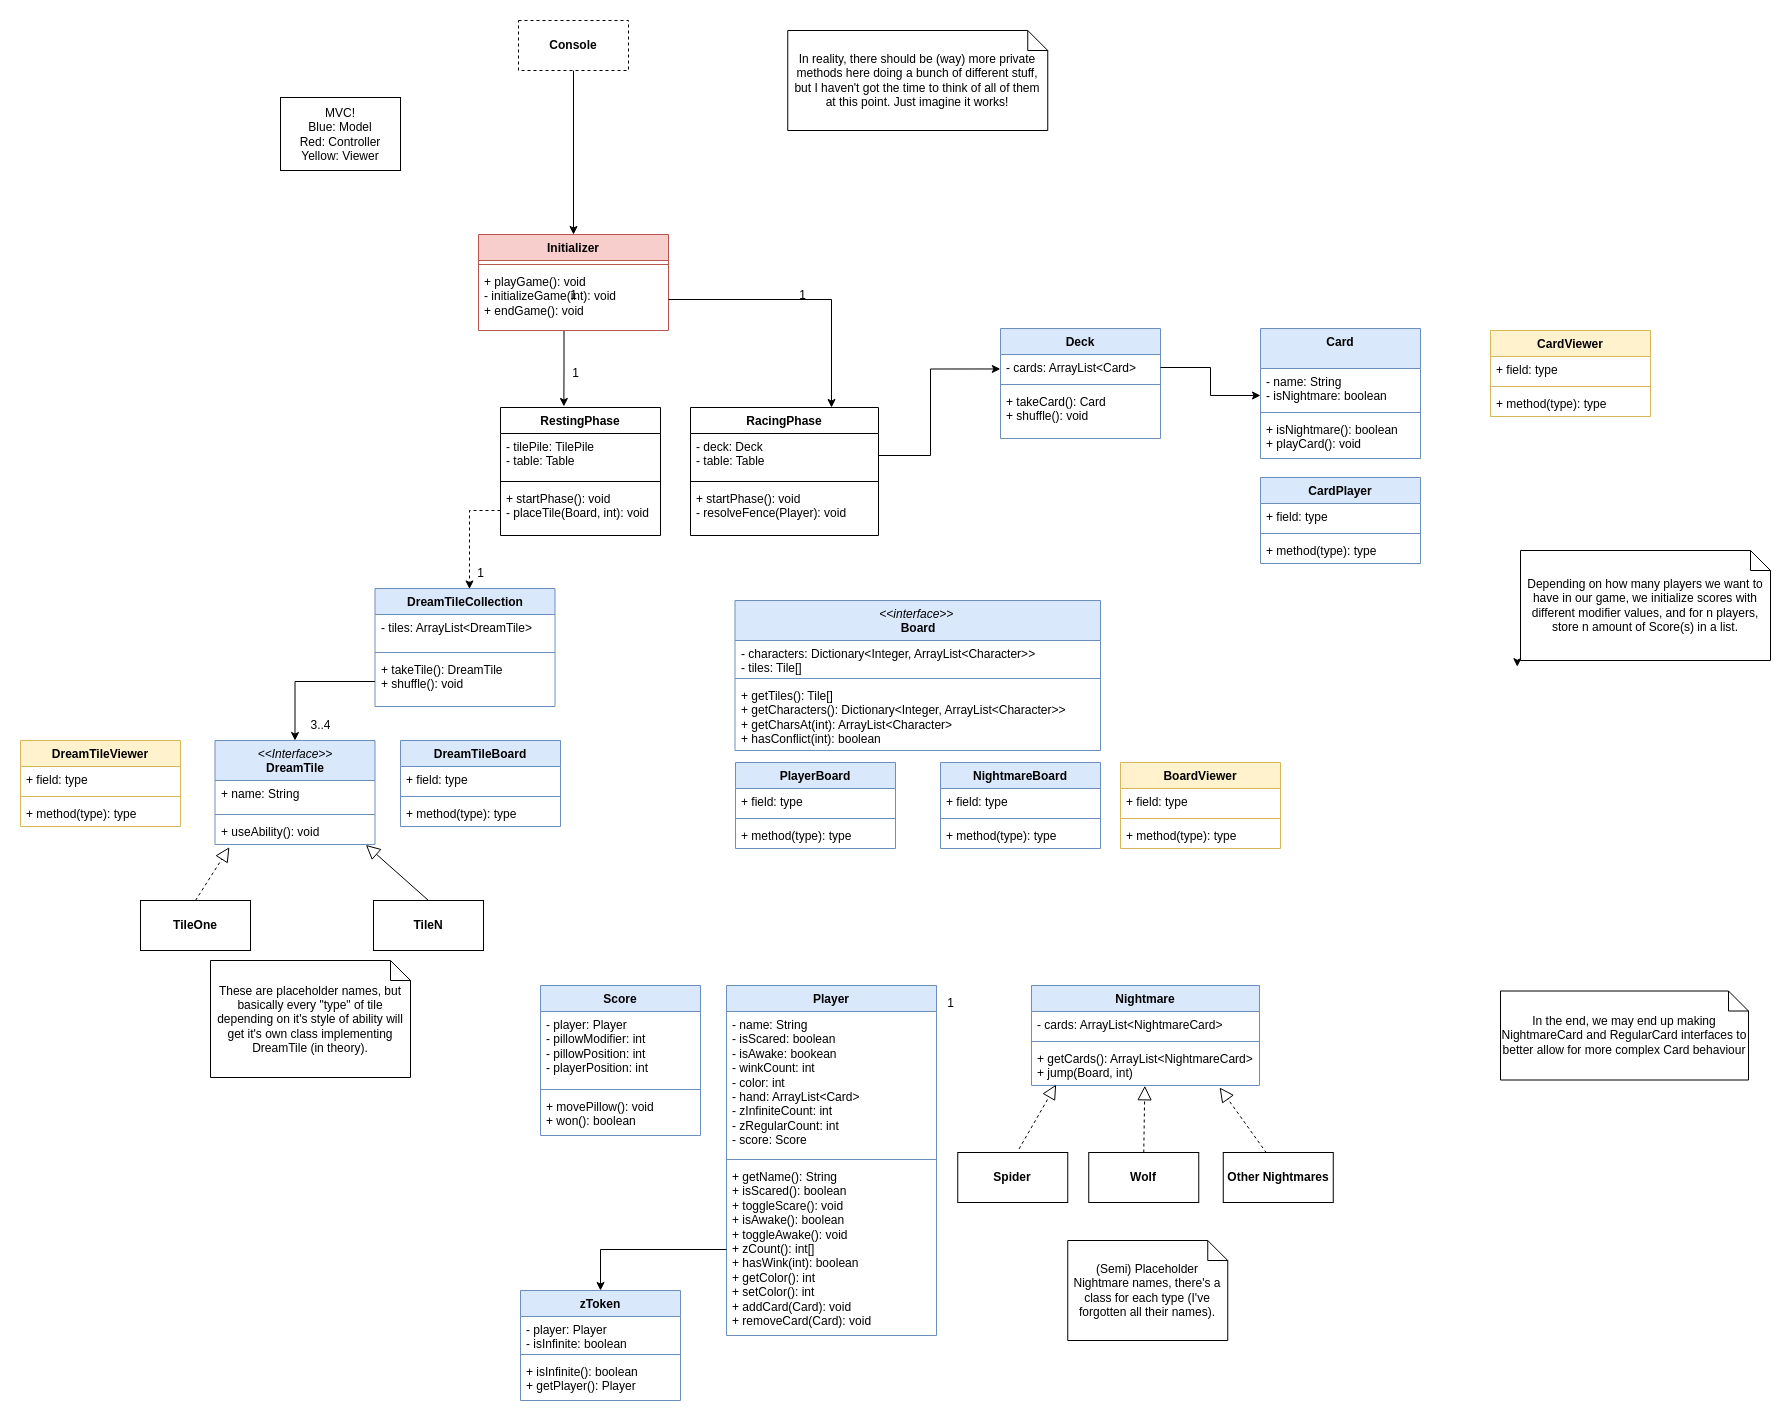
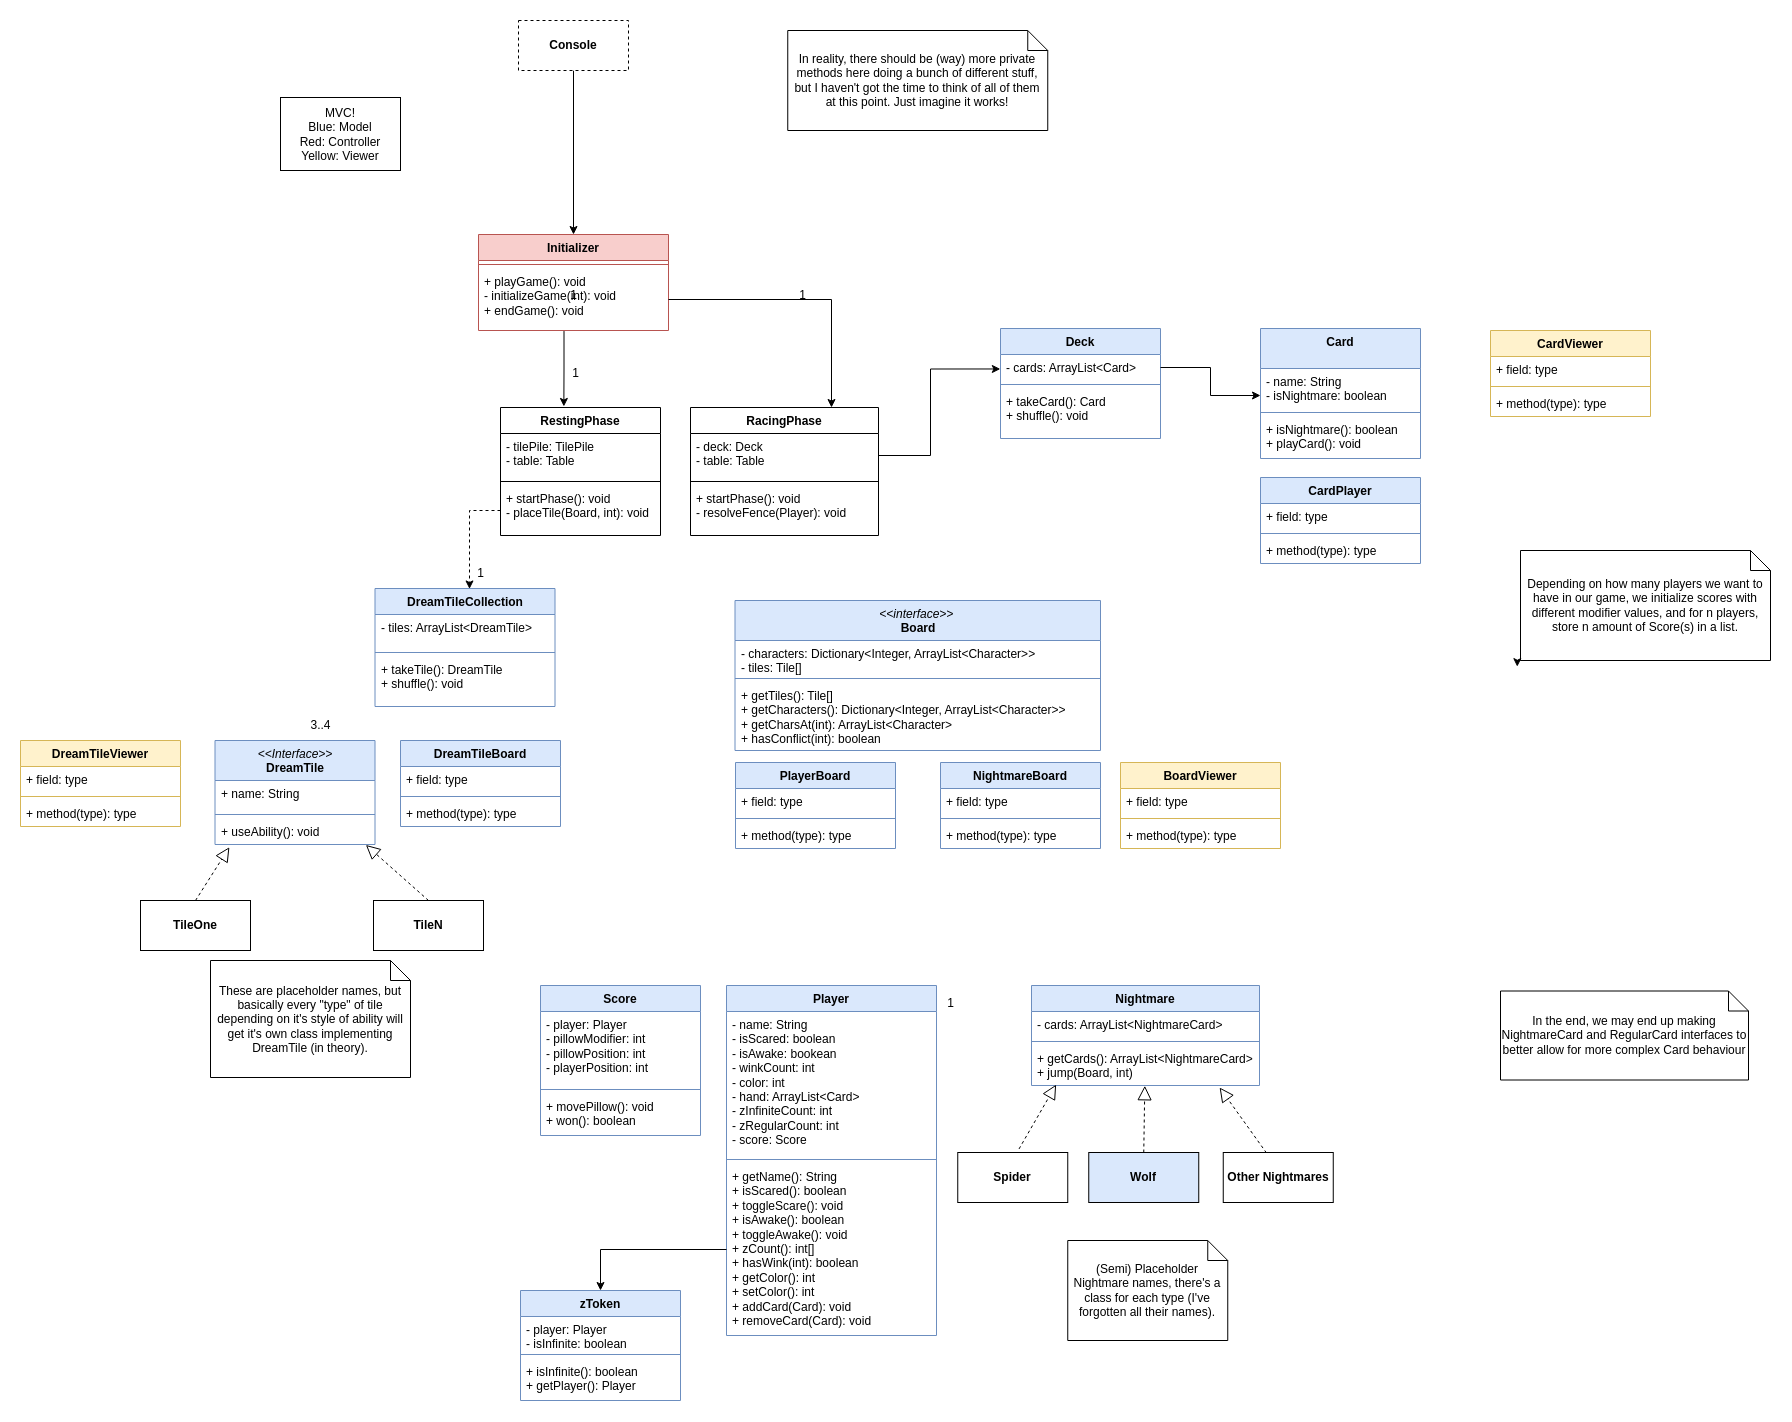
- <mxCell id="68" style="edgeStyle=orthogonalEdgeStyle;rounded=0;orthogonalLoop=1;jettySize=auto;html=1;exitX=0;exitY=0.5;exitDx=0;exitDy=0;entryX=0.5;entryY=0;entryDx=0;entryDy=0;" parent="1" source="36" target="18" edge="1"><mxGeometry relative="1" as="geometry" /></mxCell>
- <mxCell id="60" value="" style="endArrow=block;dashed=0;endFill=0;endSize=12;html=1;rounded=0;exitX=0.5;exitY=0;exitDx=0;exitDy=0;entryX=0.943;entryY=1.016;entryDx=0;entryDy=0;entryPerimeter=0;" parent="1" source="67" target="21" edge="1"><mxGeometry width="160" relative="1" as="geometry"><mxPoint y="900" as="sourcePoint" x="600" /><mxPoint x="760" y="900" as="targetPoint" /></mxGeometry></mxCell>
+ <mxCell id="60" value="" style="endArrow=block;dashed=1;endFill=0;endSize=12;html=1;rounded=0;exitX=0.5;exitY=0;exitDx=0;exitDy=0;entryX=0.943;entryY=1.016;entryDx=0;entryDy=0;entryPerimeter=0;" parent="1" source="67" target="21" edge="1"><mxGeometry width="160" relative="1" as="geometry"><mxPoint y="900" as="sourcePoint" x="600" /><mxPoint x="760" y="900" as="targetPoint" /></mxGeometry></mxCell>
- <mxCell id="50" value="Wolf" style="html=1;whiteSpace=wrap;fontStyle=1" parent="1" vertex="1"><mxGeometry x="1088.25" y="1152" width="110" height="50" as="geometry" /></mxCell>
+ <mxCell id="50" value="Wolf" style="html=1;whiteSpace=wrap;fontStyle=1;fillColor=#dae8fc;" parent="1" vertex="1"><mxGeometry x="1088.25" y="1152" width="110" height="50" as="geometry" /></mxCell>
